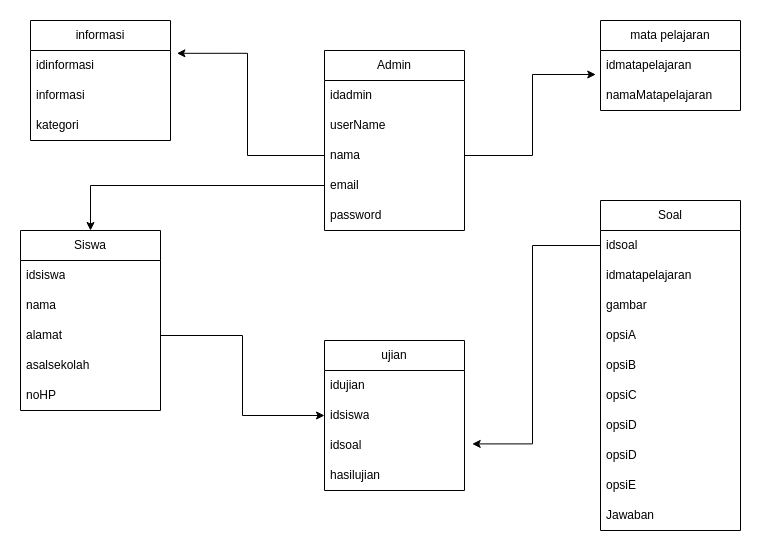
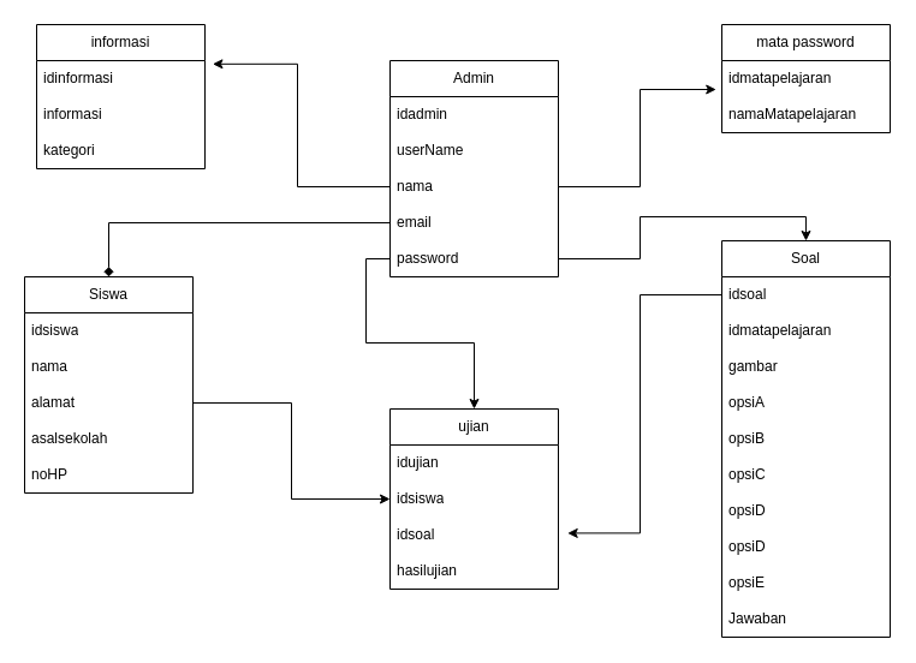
- <mxCell id="2" value="mata pelajaran" style="swimlane;fontStyle=0;childLayout=stackLayout;horizontal=1;startSize=30;horizontalStack=0;resizeParent=1;resizeParentMax=0;resizeLast=0;collapsible=1;marginBottom=0;whiteSpace=wrap;html=1;" vertex="1" parent="1"><mxGeometry x="600" y="20" width="140" height="90" as="geometry" /></mxCell>
+ <mxCell id="2" value="mata password" style="swimlane;fontStyle=0;childLayout=stackLayout;horizontal=1;startSize=30;horizontalStack=0;resizeParent=1;resizeParentMax=0;resizeLast=0;collapsible=1;marginBottom=0;whiteSpace=wrap;html=1;" vertex="1" parent="1"><mxGeometry x="600" y="20" width="140" height="90" as="geometry" /></mxCell>
+ <mxCell id="41" style="edgeStyle=orthogonalEdgeStyle;rounded=0;orthogonalLoop=1;jettySize=auto;html=1;entryX=0.5;entryY=0;entryDx=0;entryDy=0;" edge="1" parent="1" source="21" target="5"><mxGeometry relative="1" as="geometry" /></mxCell>
- <mxCell id="39" style="edgeStyle=orthogonalEdgeStyle;rounded=0;orthogonalLoop=1;jettySize=auto;html=1;entryX=0.5;entryY=0;entryDx=0;entryDy=0;" edge="1" parent="1" source="20" target="22"><mxGeometry relative="1" as="geometry" /></mxCell>
+ <mxCell id="39" style="edgeStyle=orthogonalEdgeStyle;rounded=0;orthogonalLoop=1;jettySize=auto;html=1;entryX=0.5;entryY=0;entryDx=0;entryDy=0;endArrow=diamond;" edge="1" parent="1" source="20" target="22"><mxGeometry relative="1" as="geometry" /></mxCell>
+ <mxCell id="40" style="edgeStyle=orthogonalEdgeStyle;rounded=0;orthogonalLoop=1;jettySize=auto;html=1;" edge="1" parent="1" source="21" target="32"><mxGeometry relative="1" as="geometry" /></mxCell>
